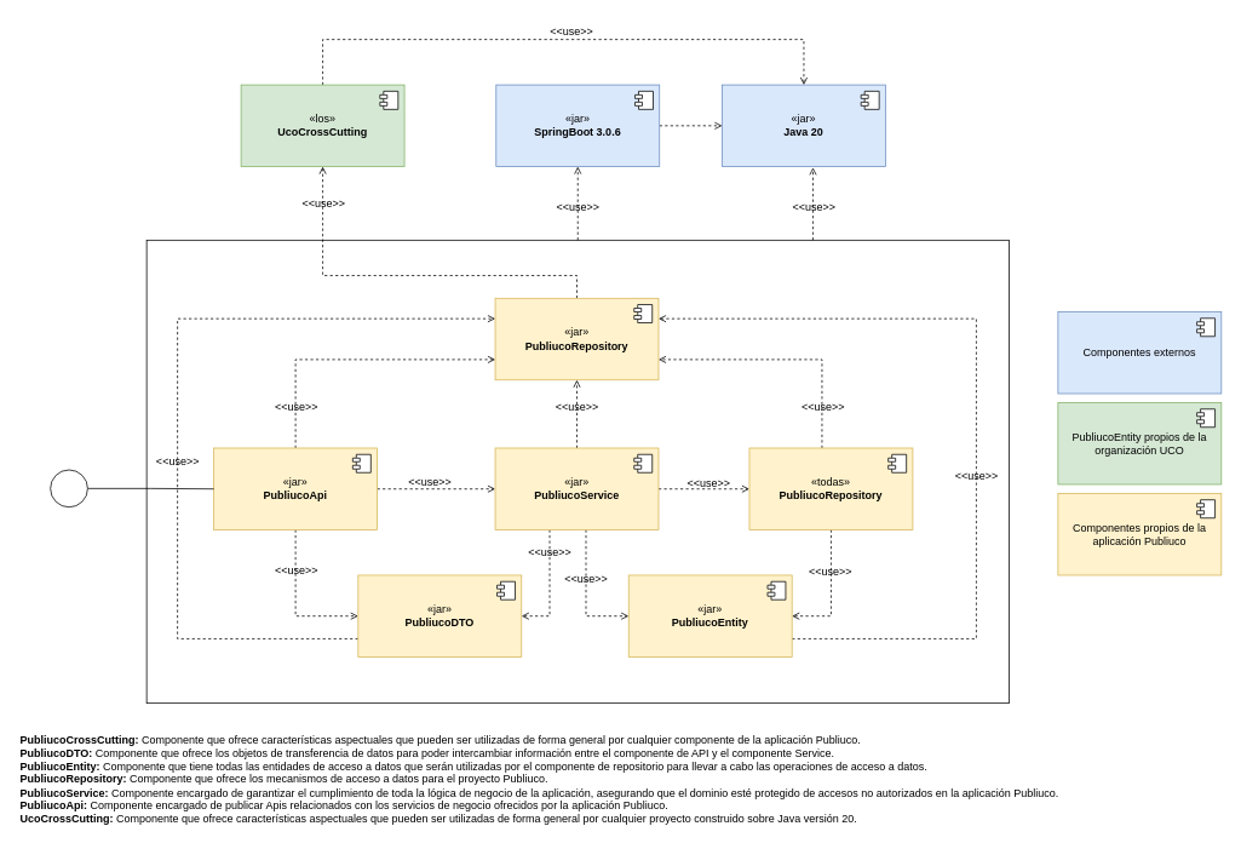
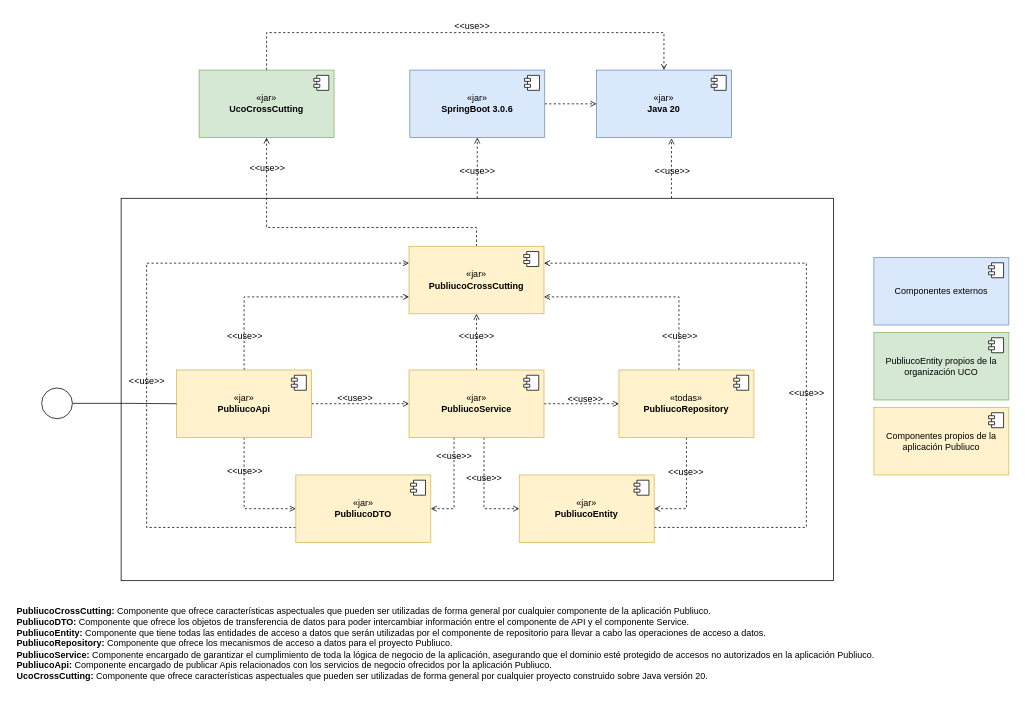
- <mxCell id="48" value="«los»&lt;br&gt;&lt;b&gt;UcoCrossCutting&lt;/b&gt;" style="html=1;dropTarget=0;whiteSpace=wrap;fillColor=#d5e8d4;strokeColor=#82b366;" vertex="1" parent="1"><mxGeometry x="265" y="93" width="180" height="90" as="geometry" /></mxCell>
+ <mxCell id="48" value="«jar»&lt;br&gt;&lt;b&gt;UcoCrossCutting&lt;/b&gt;" style="html=1;dropTarget=0;whiteSpace=wrap;fillColor=#d5e8d4;strokeColor=#82b366;" vertex="1" parent="1"><mxGeometry x="265" y="93" width="180" height="90" as="geometry" /></mxCell>
- <mxCell id="6" value="«jar»&lt;br&gt;&lt;b&gt;PubliucoRepository&lt;/b&gt;" style="html=1;dropTarget=0;whiteSpace=wrap;fillColor=#fff2cc;strokeColor=#d6b656;" vertex="1" parent="1"><mxGeometry x="545" y="328" width="180" height="90" as="geometry" /></mxCell>
+ <mxCell id="6" value="«jar»&lt;br&gt;&lt;b&gt;PubliucoCrossCutting&lt;/b&gt;" style="html=1;dropTarget=0;whiteSpace=wrap;fillColor=#fff2cc;strokeColor=#d6b656;" vertex="1" parent="1"><mxGeometry x="545" y="328" width="180" height="90" as="geometry" /></mxCell>
